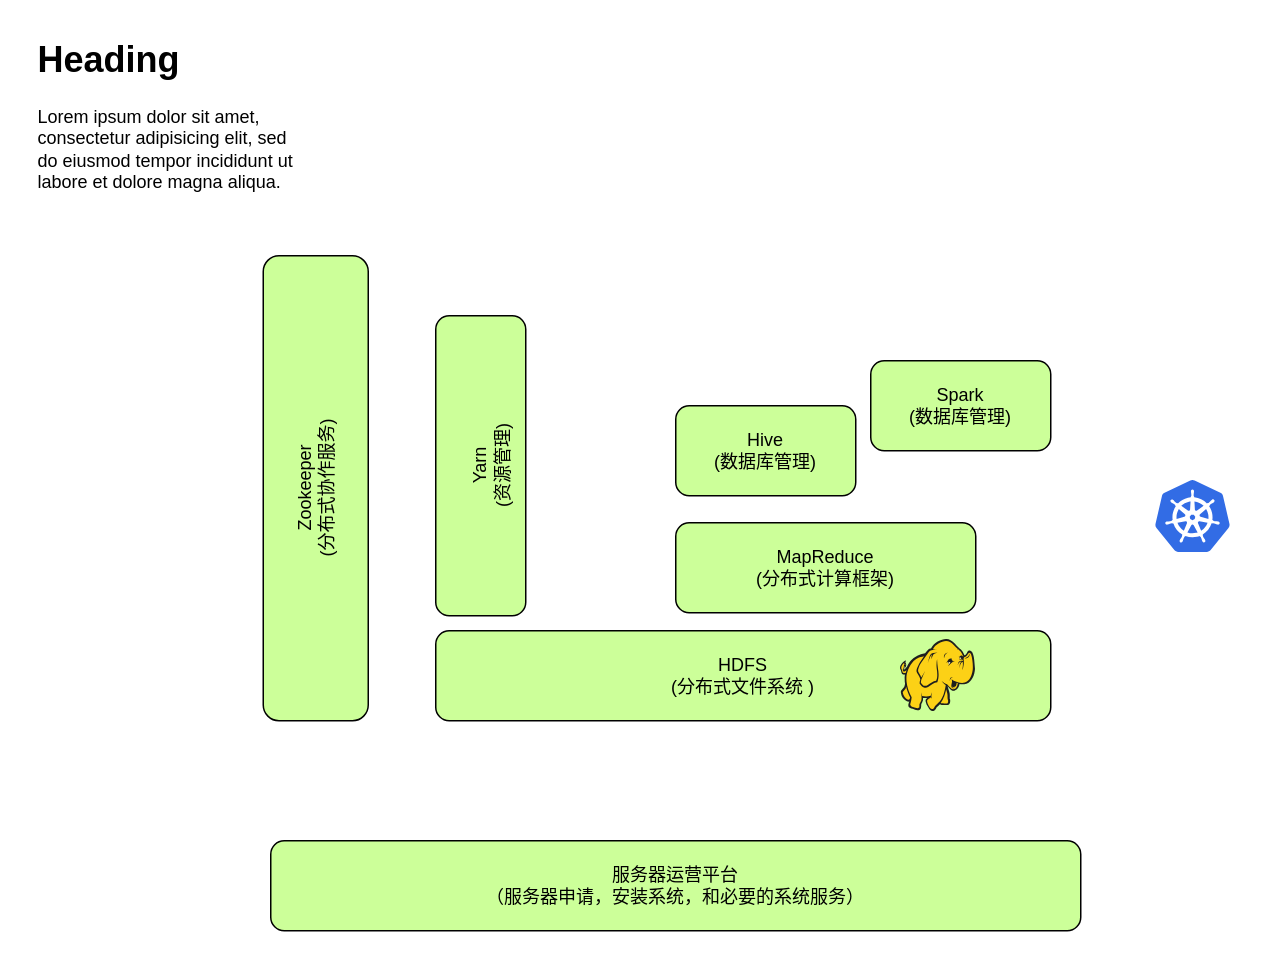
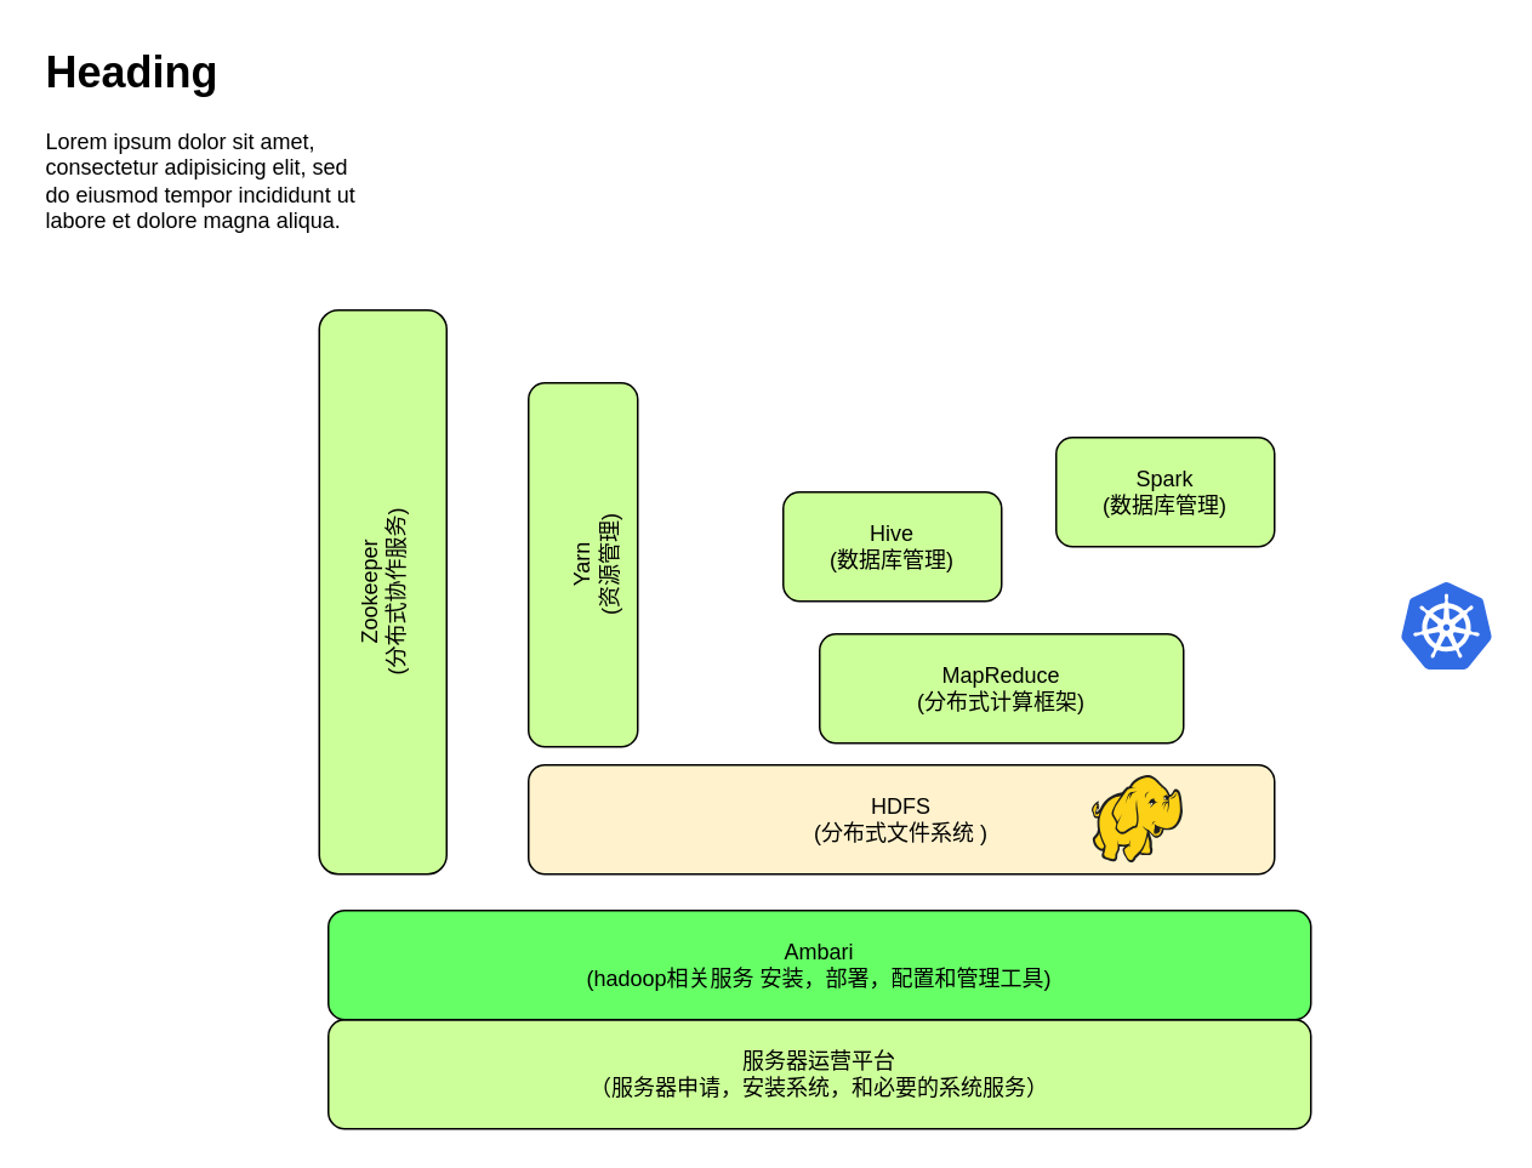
- <mxCell id="9" value="Hive&lt;br&gt;(数据库管理)" style="rounded=1;whiteSpace=wrap;html=1;fillColor=#CCFF99;" vertex="1" parent="1"><mxGeometry x="450" y="270" width="120" height="60" as="geometry" /></mxCell>
+ <mxCell id="9" value="Hive&lt;br&gt;(数据库管理)" style="rounded=1;whiteSpace=wrap;html=1;fillColor=#CCFF99;" vertex="1" parent="1"><mxGeometry x="430" y="270" width="120" height="60" as="geometry" /></mxCell>
- <mxCell id="7" value="HDFS&lt;br&gt;(分布式文件系统 )" style="rounded=1;whiteSpace=wrap;html=1;fillColor=#CCFF99;" vertex="1" parent="1"><mxGeometry x="290" y="420" width="410" height="60" as="geometry" /></mxCell>
+ <mxCell id="7" value="HDFS&lt;br&gt;(分布式文件系统 )" style="rounded=1;whiteSpace=wrap;html=1;fillColor=#fff2cc;" vertex="1" parent="1"><mxGeometry x="290" y="420" width="410" height="60" as="geometry" /></mxCell>
+ <mxCell id="5" value="Ambari&lt;br&gt;(hadoop相关服务 安装，部署，配置和管理工具)" style="rounded=1;whiteSpace=wrap;html=1;fillColor=#66FF66;" vertex="1" parent="1"><mxGeometry x="180" y="500" width="540" height="60" as="geometry" /></mxCell>
